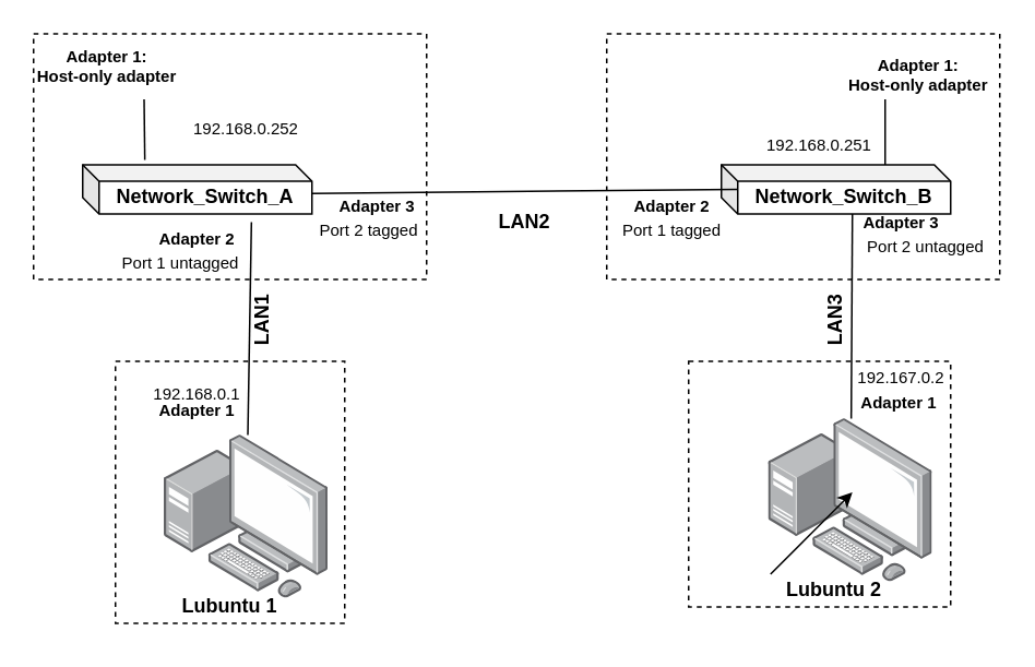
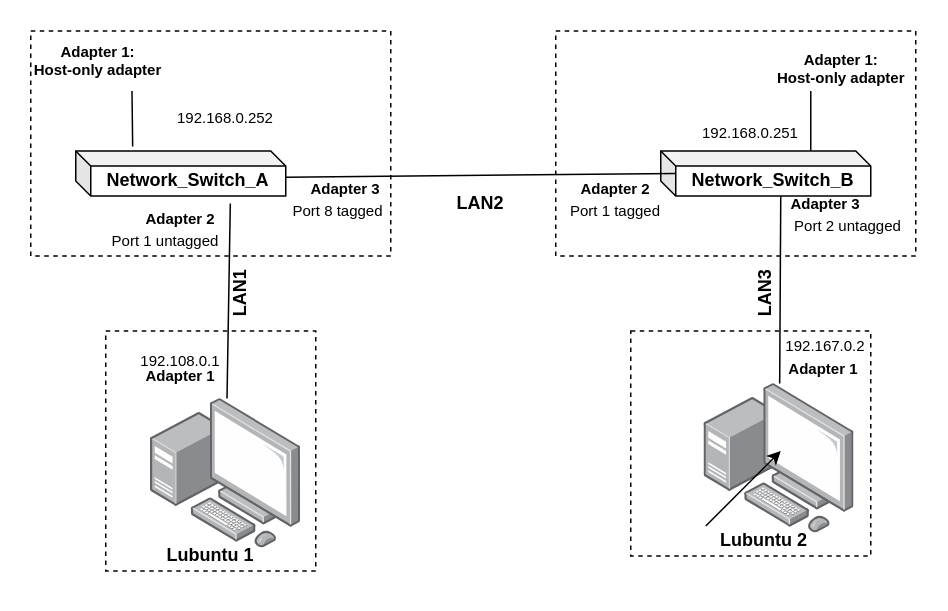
- <mxCell id="35" value="Port 2 tagged" style="text;strokeColor=none;align=center;fillColor=none;html=1;verticalAlign=middle;whiteSpace=wrap;rounded=0;dashed=1;fontSize=10;" vertex="1" parent="1"><mxGeometry x="180" y="130" width="90" height="20" as="geometry" /></mxCell>
+ <mxCell id="35" value="Port 8 tagged" style="text;strokeColor=none;align=center;fillColor=none;html=1;verticalAlign=middle;whiteSpace=wrap;rounded=0;dashed=1;fontSize=10;" vertex="1" parent="1"><mxGeometry x="180" y="130" width="90" height="20" as="geometry" /></mxCell>
- <mxCell id="30" value="192.168.0.1" style="text;strokeColor=none;align=center;fillColor=none;html=1;verticalAlign=middle;whiteSpace=wrap;rounded=0;dashed=1;fontSize=10;" vertex="1" parent="1"><mxGeometry x="85" y="230" width="70" height="20" as="geometry" /></mxCell>
+ <mxCell id="30" value="192.108.0.1" style="text;strokeColor=none;align=center;fillColor=none;html=1;verticalAlign=middle;whiteSpace=wrap;rounded=0;dashed=1;fontSize=10;" vertex="1" parent="1"><mxGeometry x="85" y="230" width="70" height="20" as="geometry" /></mxCell>
